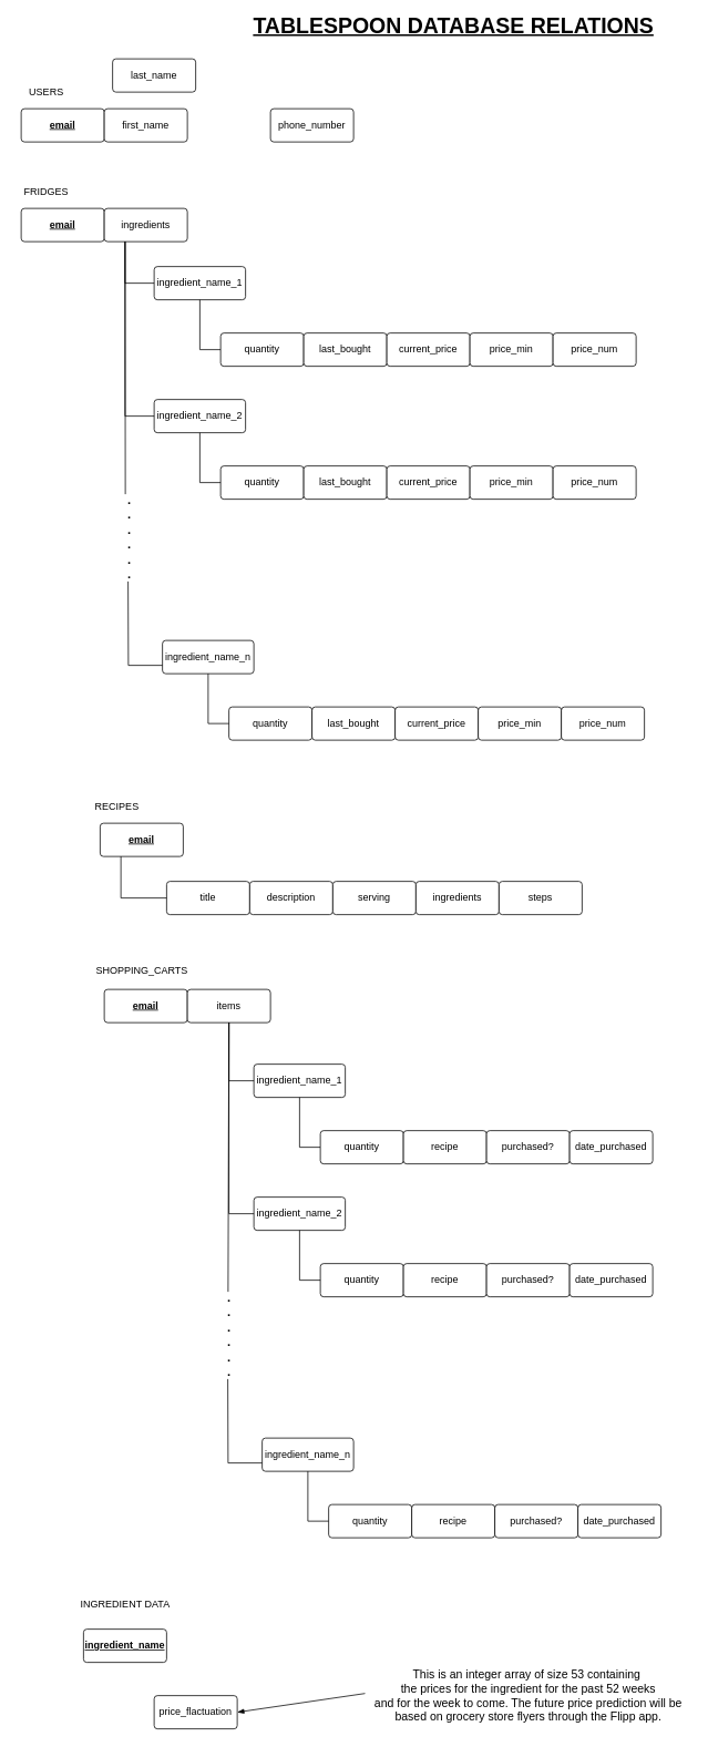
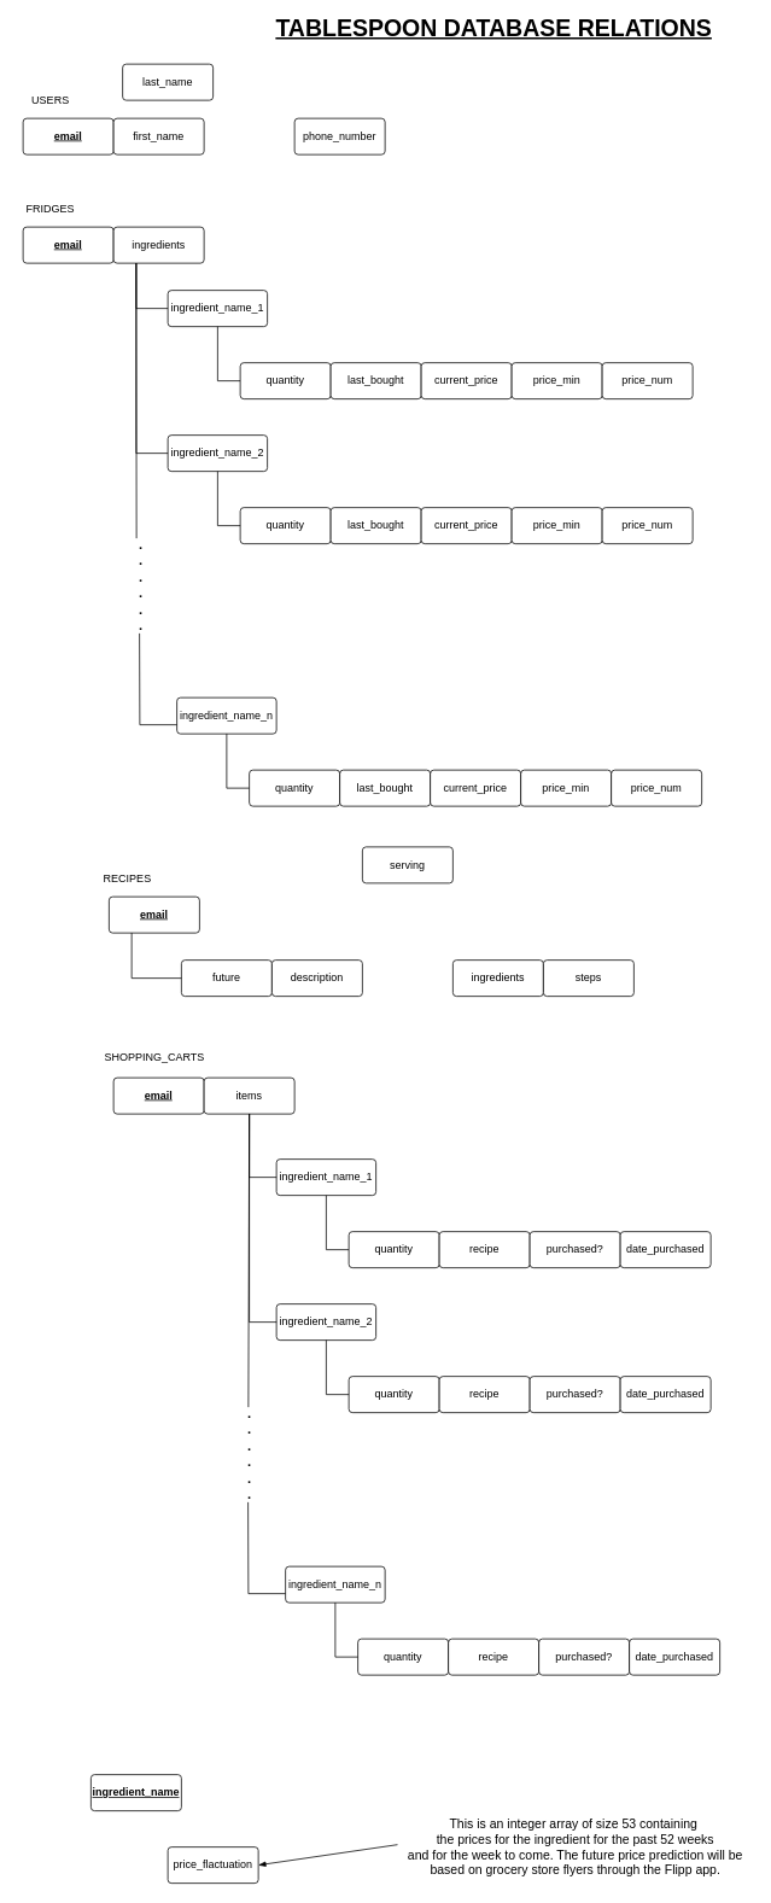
- <mxCell id="37" value="title" style="rounded=1;arcSize=10;whiteSpace=wrap;html=1;align=center;" vertex="1" parent="1"><mxGeometry x="200" y="1060" width="100" height="40" as="geometry" /></mxCell>
+ <mxCell id="37" value="future" style="rounded=1;arcSize=10;whiteSpace=wrap;html=1;align=center;" vertex="1" parent="1"><mxGeometry x="200" y="1060" width="100" height="40" as="geometry" /></mxCell>
- <mxCell id="39" value="serving" style="rounded=1;arcSize=10;whiteSpace=wrap;html=1;align=center;" vertex="1" parent="1"><mxGeometry x="400" y="1060" width="100" height="40" as="geometry" /></mxCell>
+ <mxCell id="39" value="serving" style="rounded=1;arcSize=10;whiteSpace=wrap;html=1;align=center;" vertex="1" parent="1"><mxGeometry x="400" y="935" width="100" height="40" as="geometry" /></mxCell>
- <mxCell id="71" value="INGREDIENT DATA" style="text;html=1;align=center;verticalAlign=middle;resizable=0;points=[];autosize=1;" vertex="1" parent="1"><mxGeometry x="90" y="1920" width="120" height="20" as="geometry" /></mxCell>
